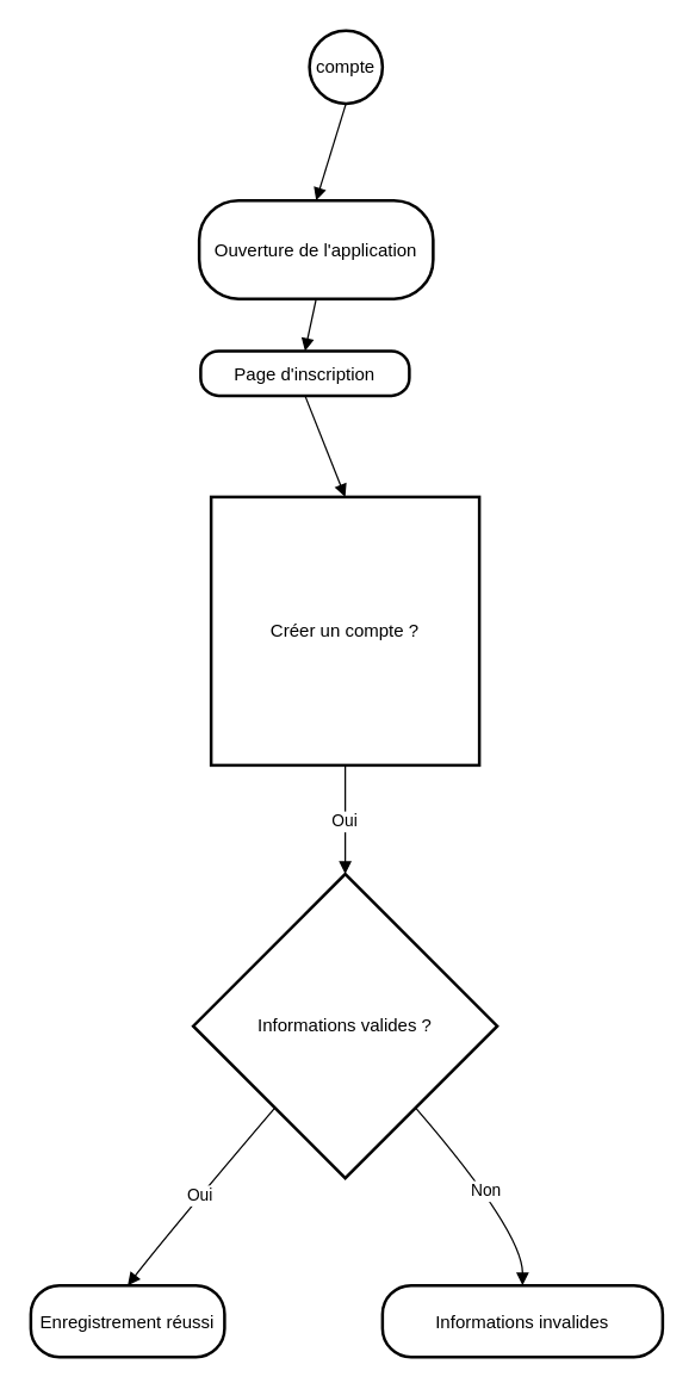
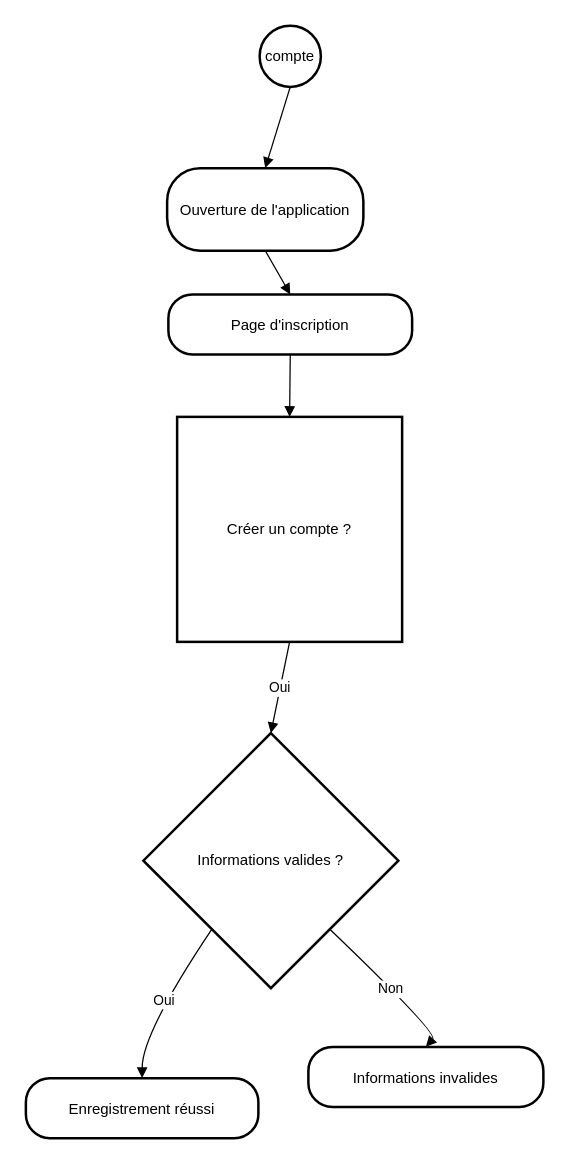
- <mxCell id="4" value="Page d'inscription" style="rounded=1;arcSize=40;strokeWidth=2" vertex="1" parent="1"><mxGeometry x="134" y="235" width="140" height="30" as="geometry" /></mxCell>
+ <mxCell id="4" value="Page d'inscription" style="rounded=1;arcSize=40;strokeWidth=2" vertex="1" parent="1"><mxGeometry x="134" y="235" width="195" height="48" as="geometry" /></mxCell>
- <mxCell id="6" value="Informations valides ?" style="rhombus;strokeWidth=2;whiteSpace=wrap;" vertex="1" parent="1"><mxGeometry x="129" y="586" width="204" height="204" as="geometry" /></mxCell>
+ <mxCell id="6" value="Informations valides ?" style="rhombus;strokeWidth=2;whiteSpace=wrap;" vertex="1" parent="1"><mxGeometry x="114" y="586" width="204" height="204" as="geometry" /></mxCell>
- <mxCell id="7" value="Enregistrement réussi" style="rounded=1;arcSize=40;strokeWidth=2" vertex="1" parent="1"><mxGeometry x="20" y="862" width="130" height="48" as="geometry" /></mxCell>
+ <mxCell id="7" value="Enregistrement réussi" style="rounded=1;arcSize=40;strokeWidth=2" vertex="1" parent="1"><mxGeometry x="20" y="862" width="186" height="48" as="geometry" /></mxCell>
- <mxCell id="8" value="Informations invalides" style="rounded=1;arcSize=40;strokeWidth=2" vertex="1" parent="1"><mxGeometry x="256" y="862" width="188" height="48" as="geometry" /></mxCell>
+ <mxCell id="8" value="Informations invalides" style="rounded=1;arcSize=40;strokeWidth=2" vertex="1" parent="1"><mxGeometry x="246" y="837" width="188" height="48" as="geometry" /></mxCell>
